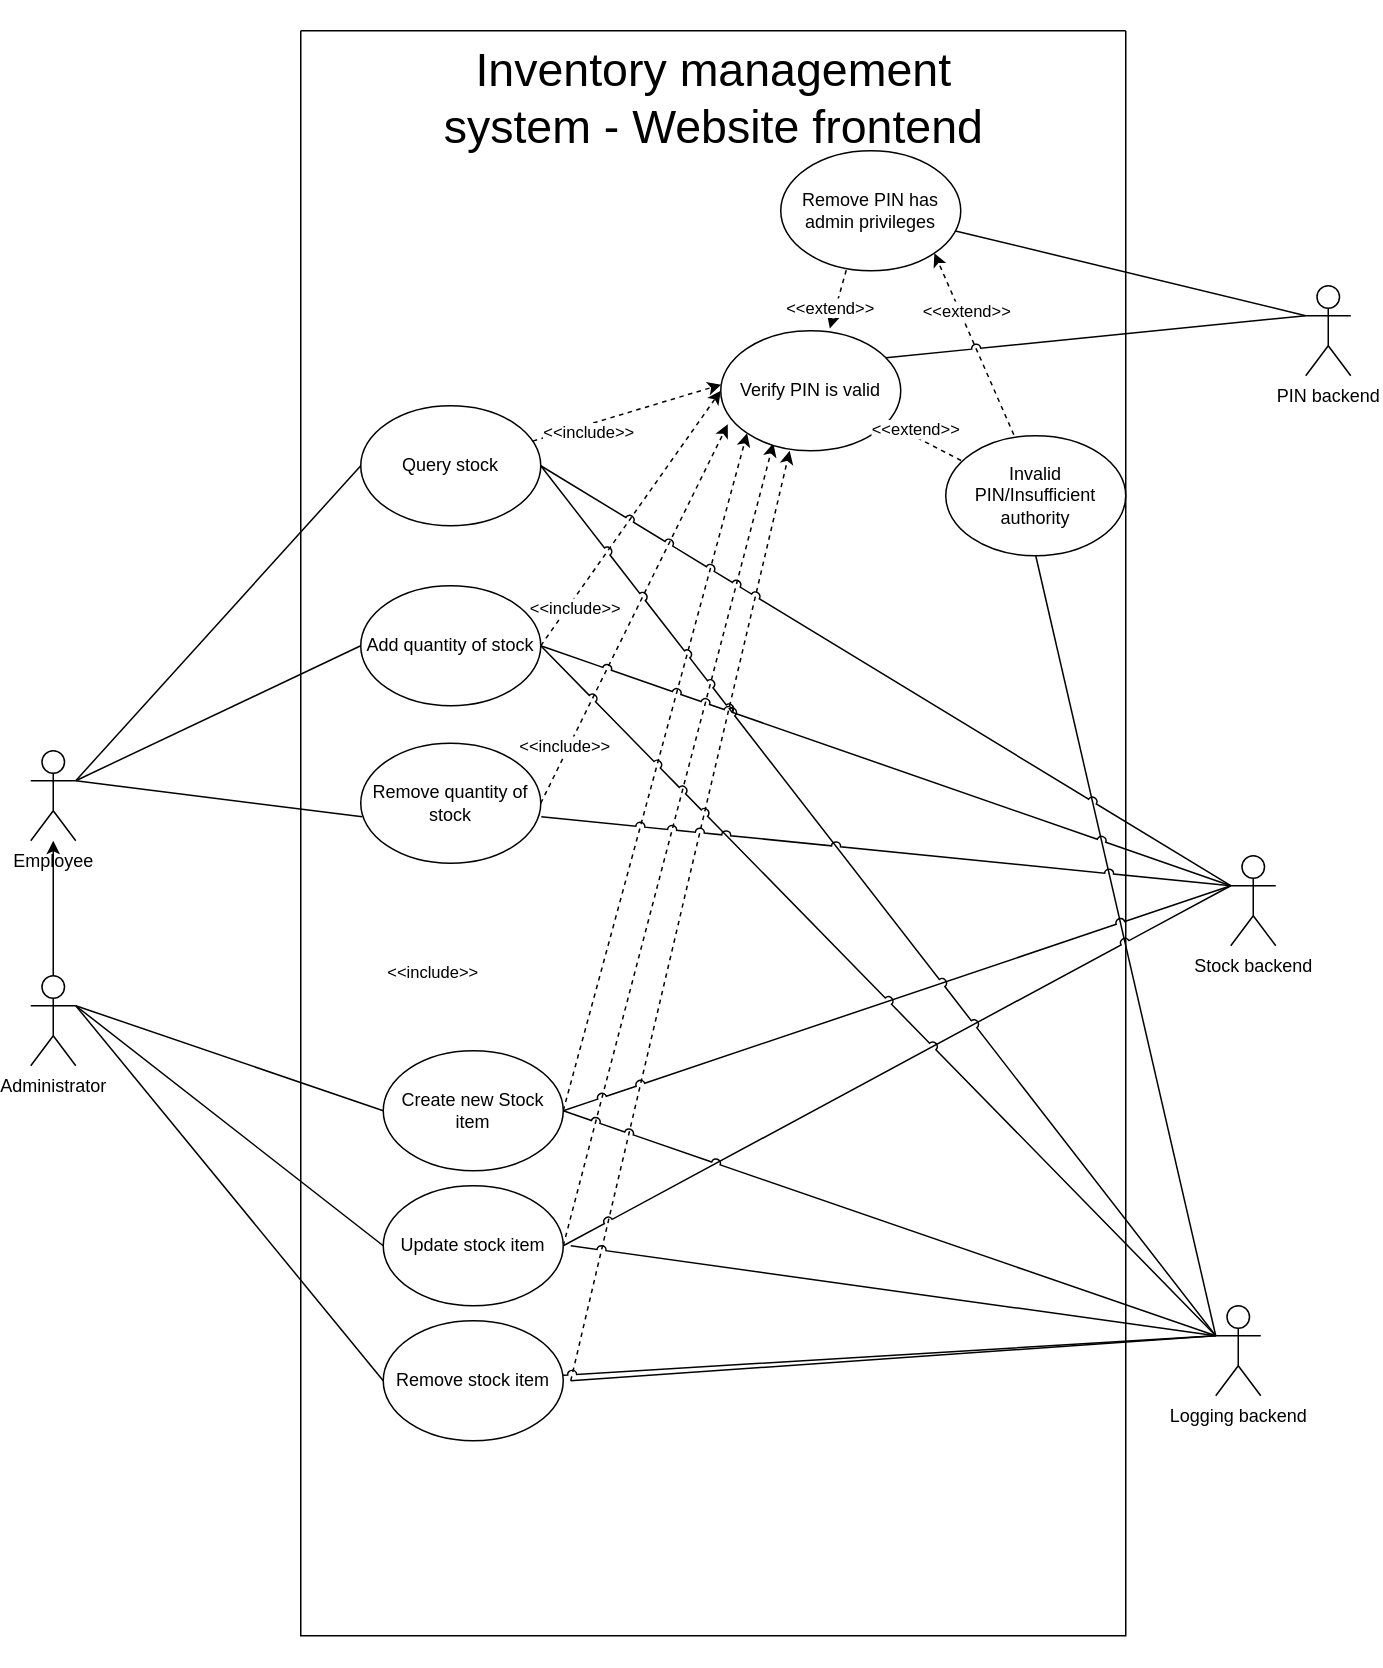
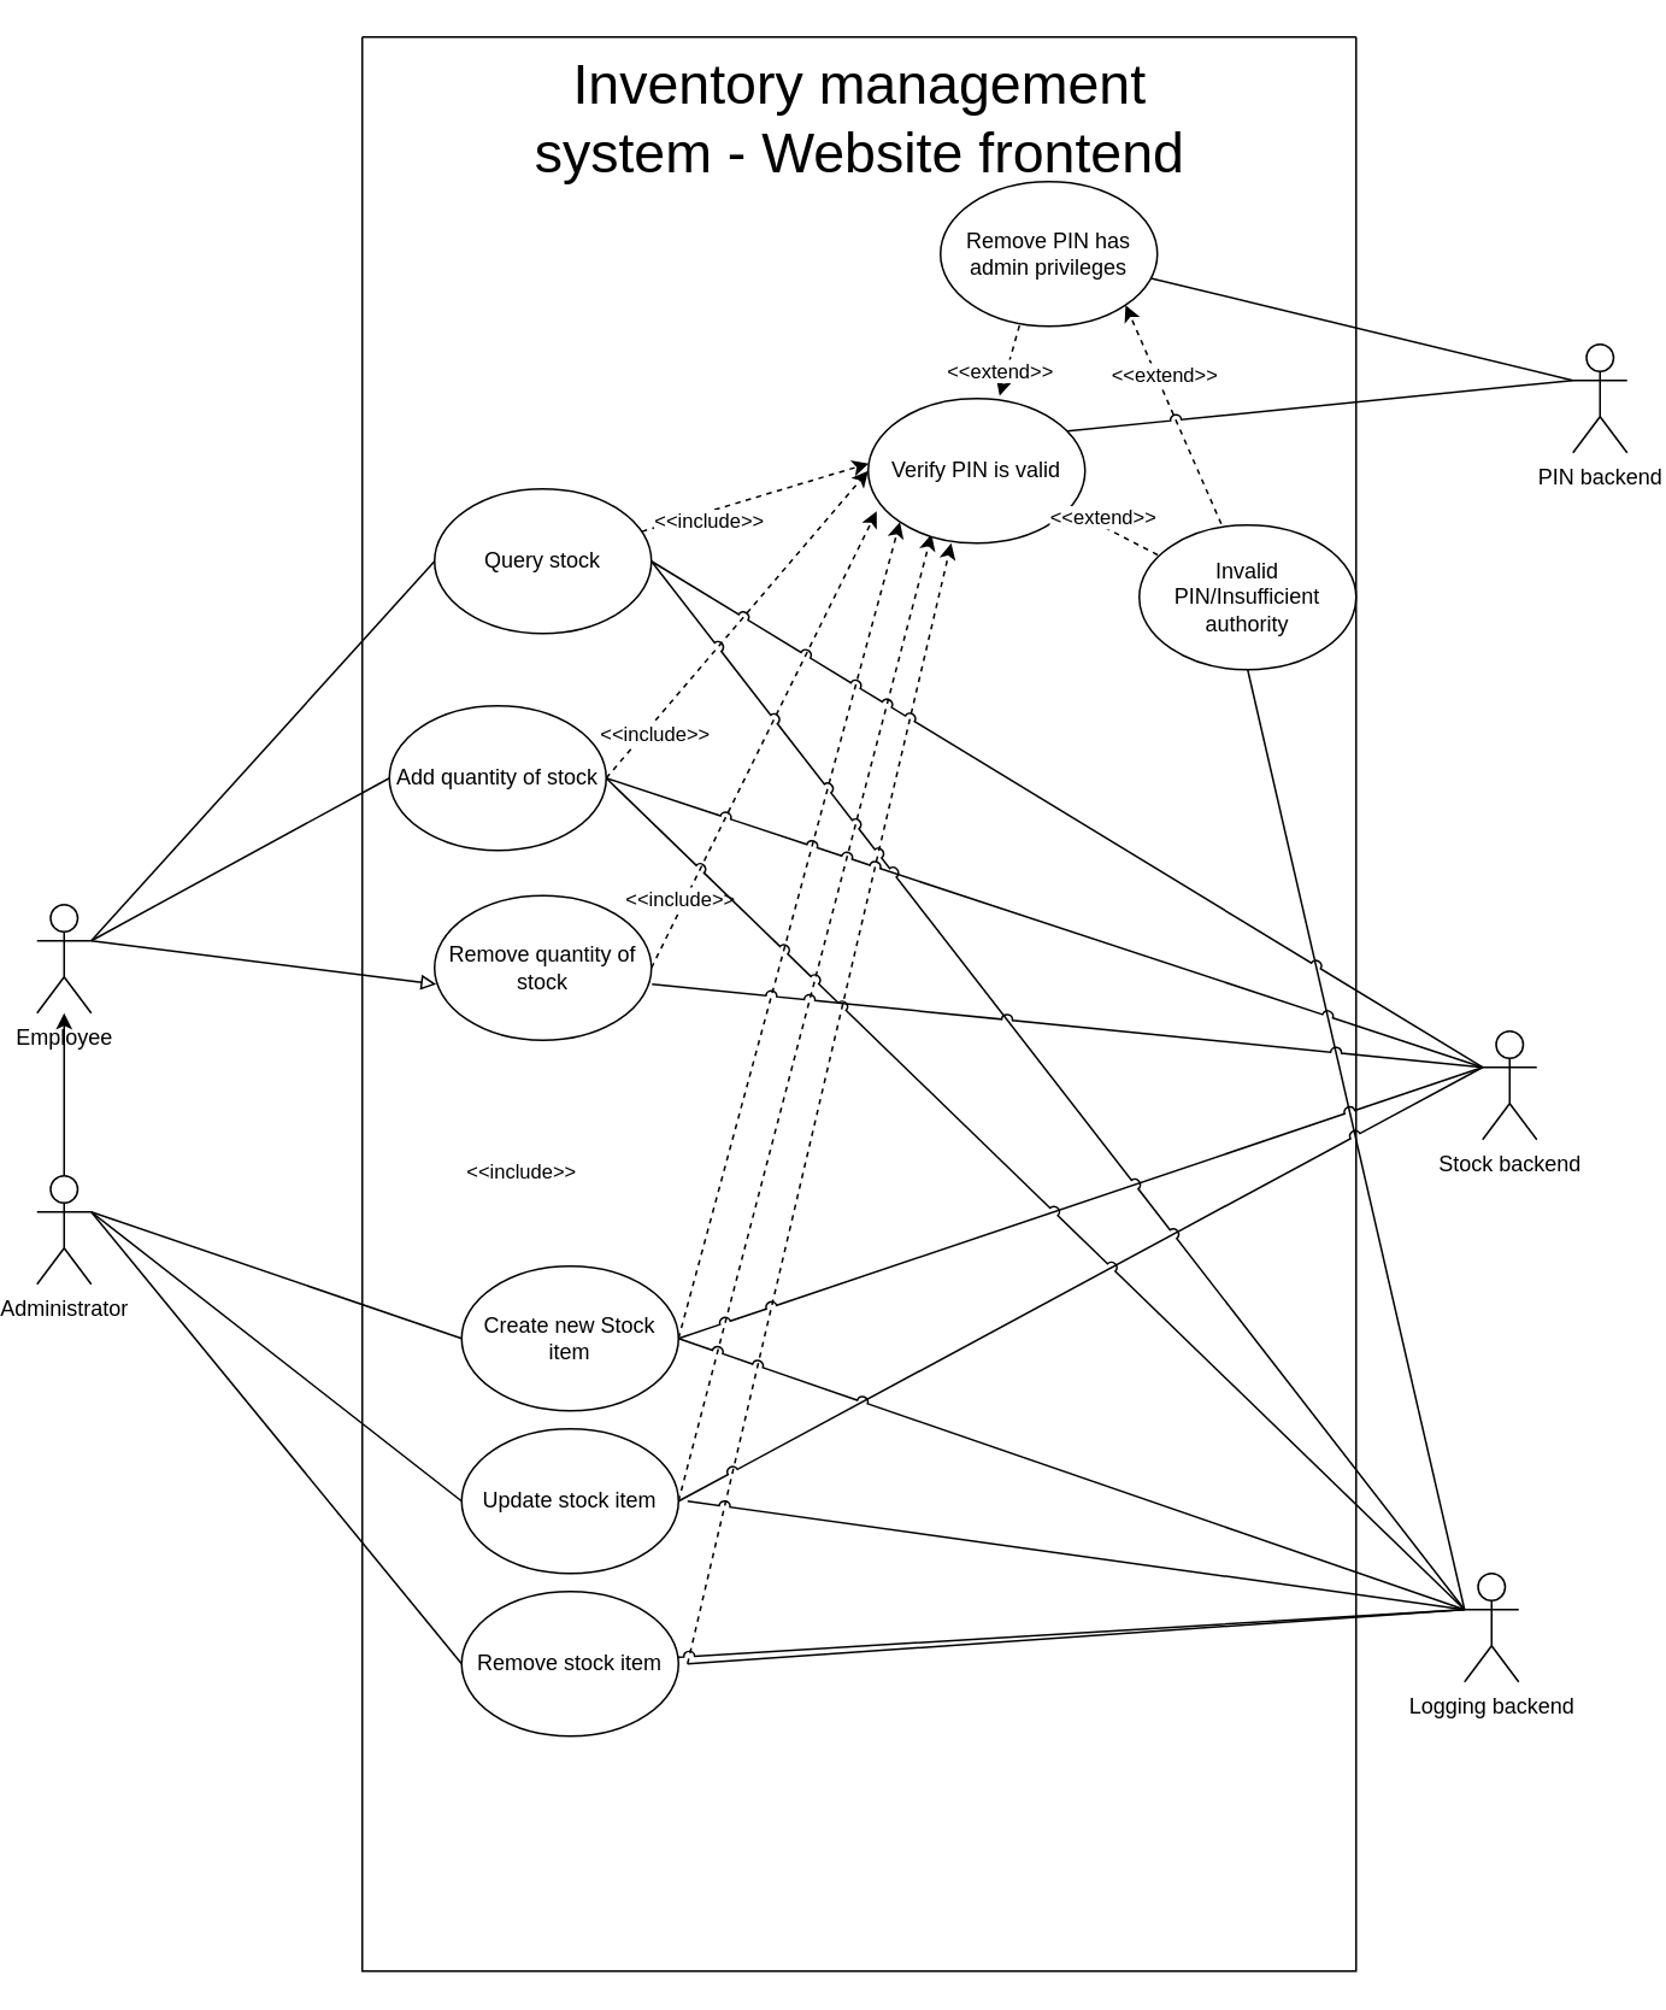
- <mxCell id="22" value="Add quantity of stock" style="ellipse;whiteSpace=wrap;html=1;" vertex="1" parent="2"><mxGeometry x="40" y="370" width="120" height="80" as="geometry" /></mxCell>
+ <mxCell id="22" value="Add quantity of stock" style="ellipse;whiteSpace=wrap;html=1;" vertex="1" parent="2"><mxGeometry x="15" y="370" width="120" height="80" as="geometry" /></mxCell>
- <mxCell id="34" style="rounded=0;orthogonalLoop=1;jettySize=auto;html=1;exitX=1;exitY=0.333;exitDx=0;exitDy=0;exitPerimeter=0;entryX=0.008;entryY=0.613;entryDx=0;entryDy=0;entryPerimeter=0;endArrow=none;endFill=0;jumpStyle=arc;" edge="1" parent="2" source="32" target="23"><mxGeometry relative="1" as="geometry" /></mxCell>
+ <mxCell id="34" style="rounded=0;orthogonalLoop=1;jettySize=auto;html=1;exitX=1;exitY=0.333;exitDx=0;exitDy=0;exitPerimeter=0;entryX=0.008;entryY=0.613;entryDx=0;entryDy=0;entryPerimeter=0;endArrow=block;endFill=0;jumpStyle=arc;" edge="1" parent="2" source="32" target="23"><mxGeometry relative="1" as="geometry" /></mxCell>
